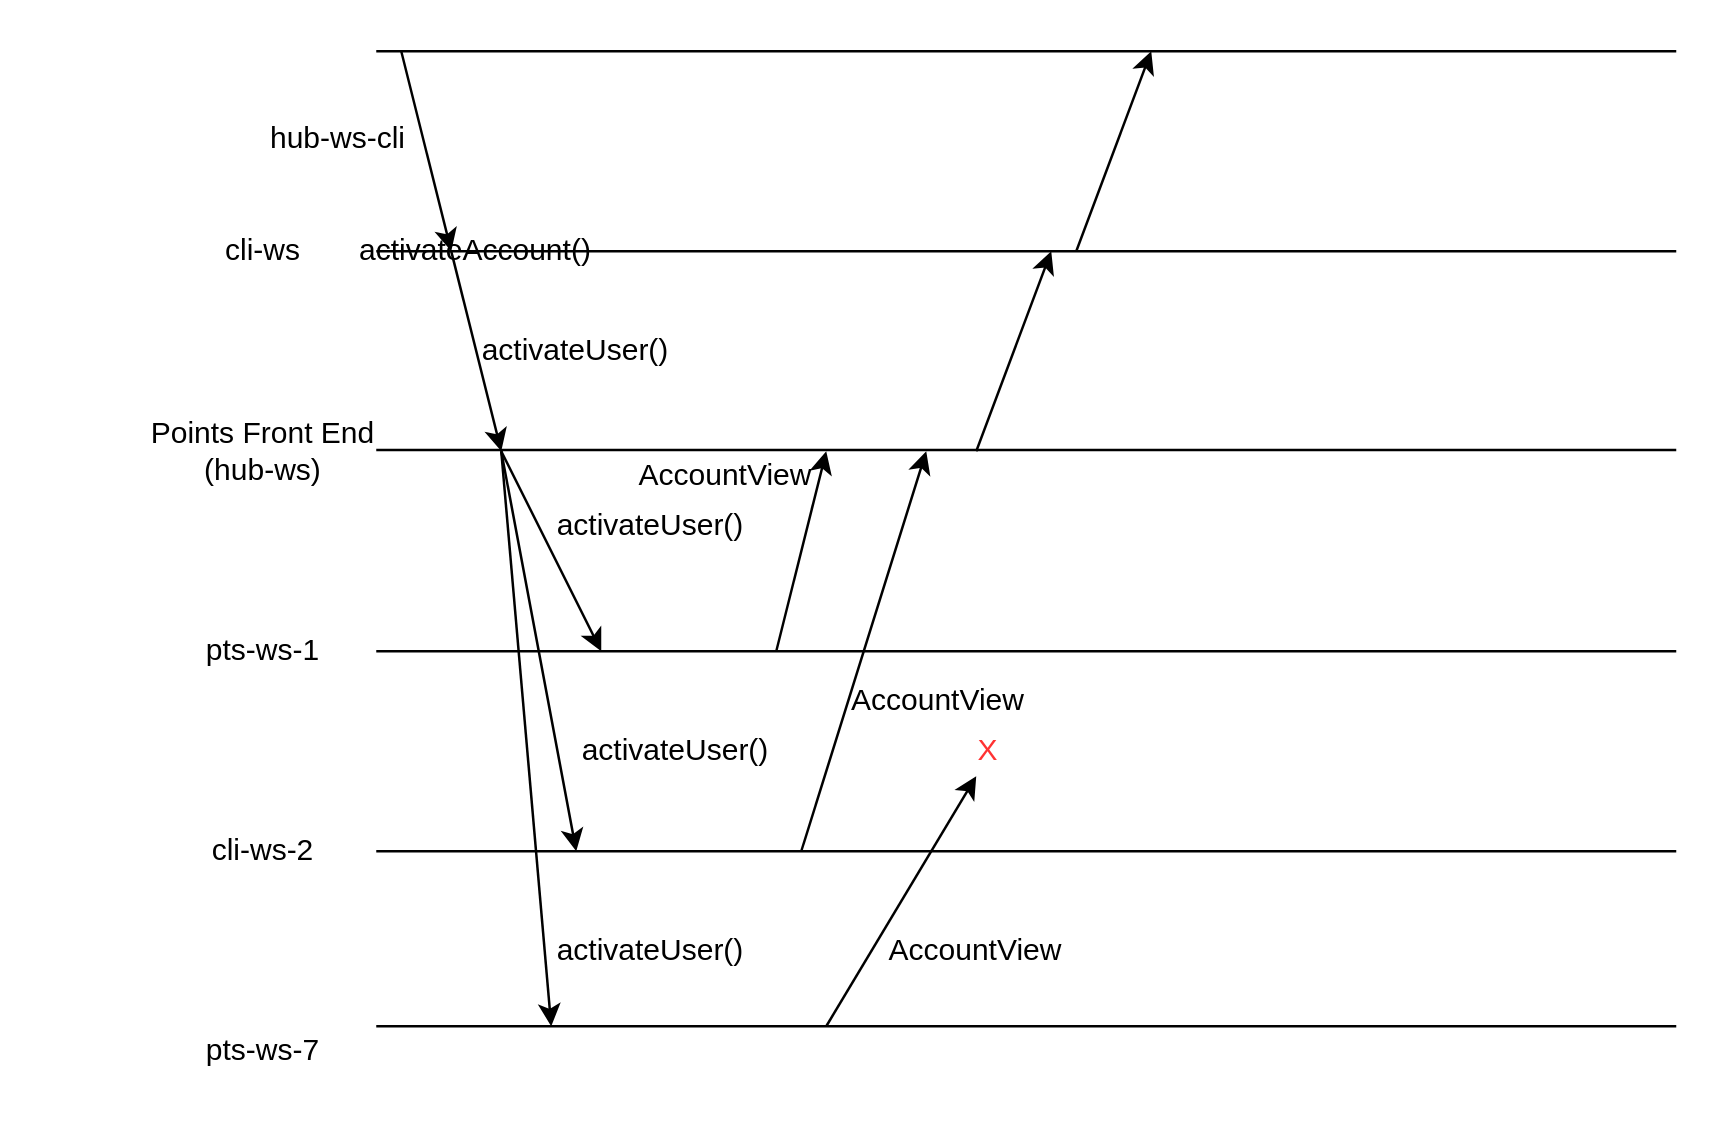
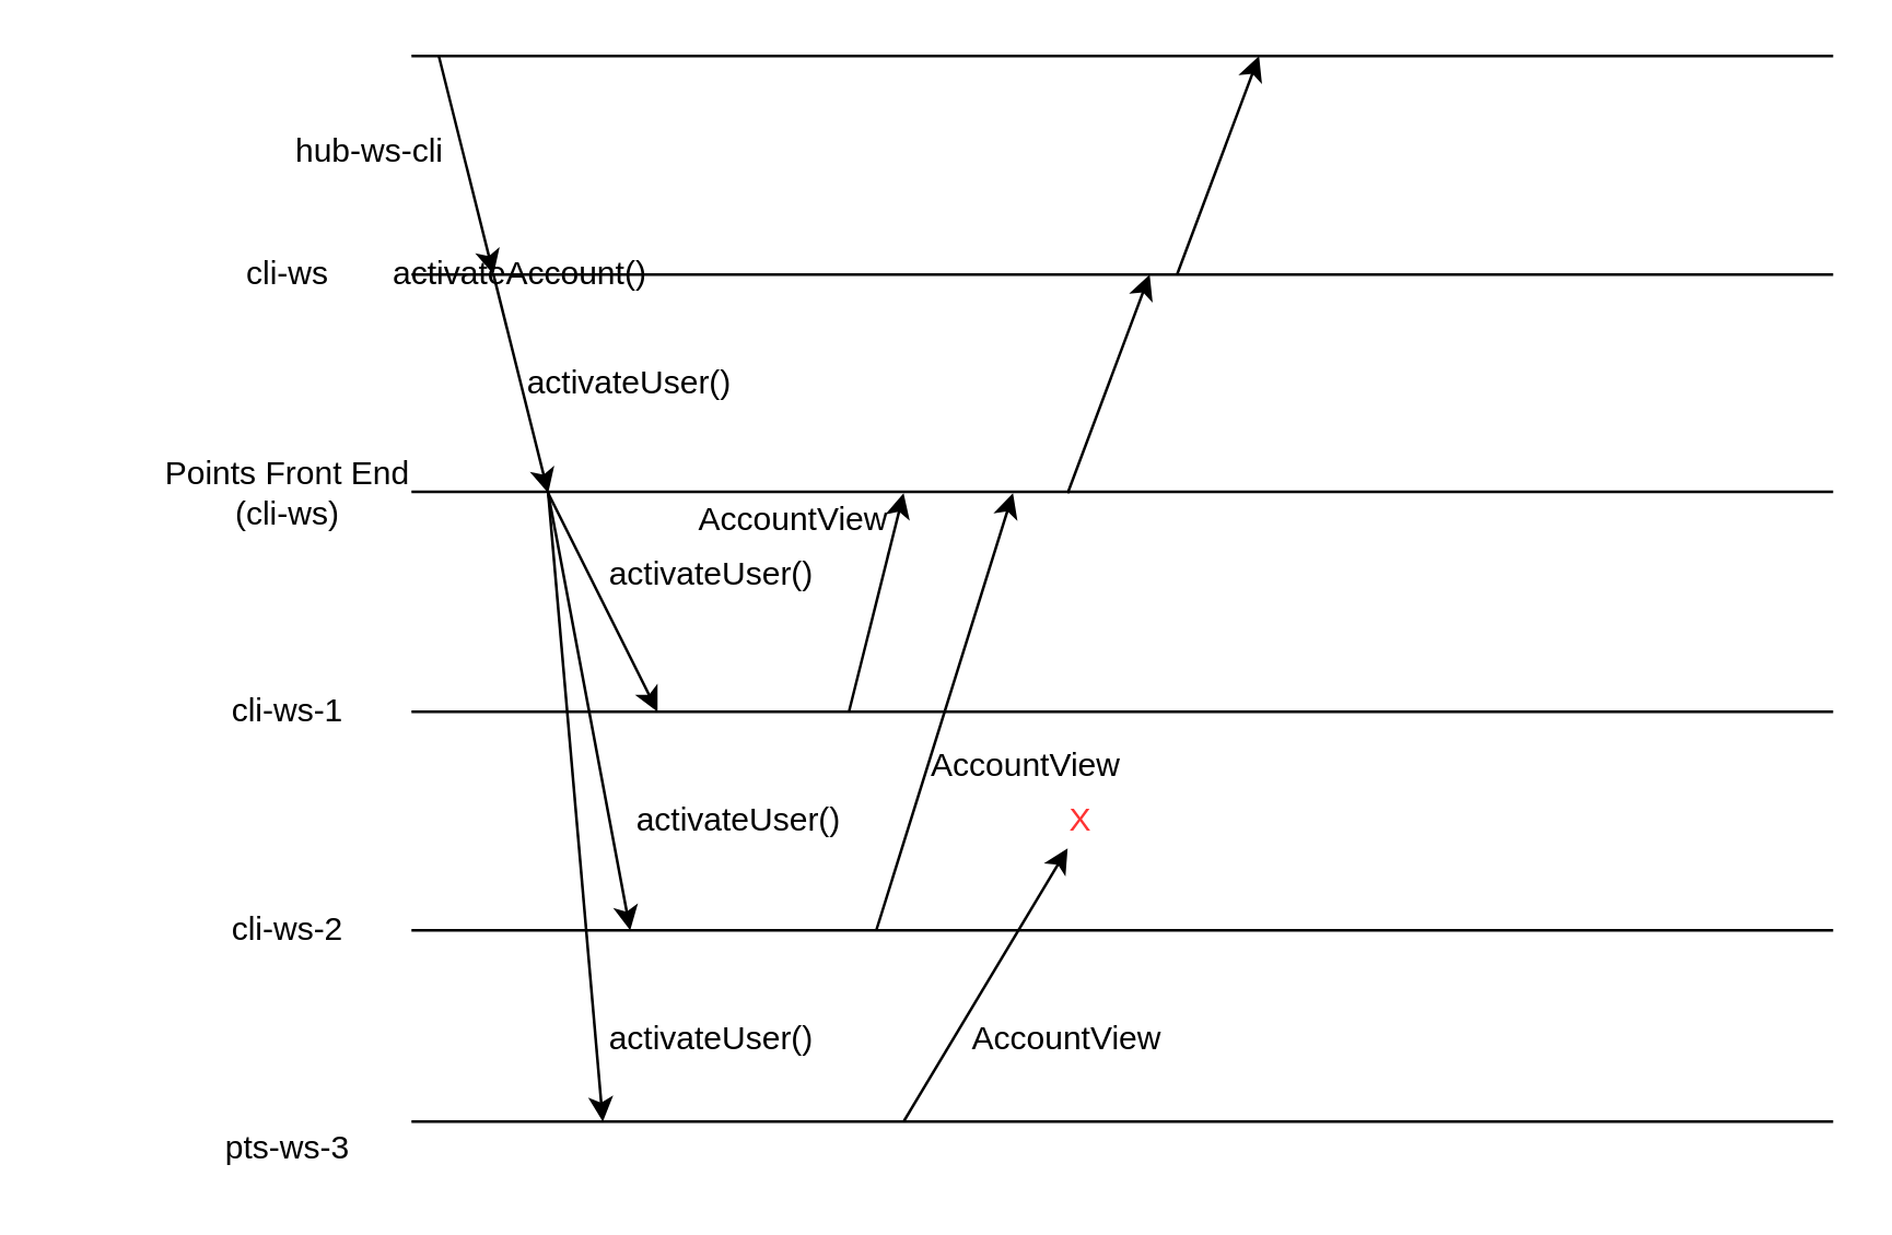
- <mxCell id="10" value="&lt;div&gt;Points Front End &lt;br&gt;&lt;/div&gt;&lt;div&gt;(hub-ws)&lt;/div&gt;" style="text;html=1;strokeColor=none;fillColor=none;align=center;verticalAlign=middle;whiteSpace=wrap;rounded=0;" vertex="1" parent="1"><mxGeometry x="20" y="170" width="170" height="20" as="geometry" /></mxCell>
+ <mxCell id="10" value="&lt;div&gt;Points Front End &lt;br&gt;&lt;/div&gt;&lt;div&gt;(cli-ws)&lt;/div&gt;" style="text;html=1;strokeColor=none;fillColor=none;align=center;verticalAlign=middle;whiteSpace=wrap;rounded=0;" vertex="1" parent="1"><mxGeometry x="20" y="170" width="170" height="20" as="geometry" /></mxCell>
- <mxCell id="11" value="pts-ws-1" style="text;html=1;strokeColor=none;fillColor=none;align=center;verticalAlign=middle;whiteSpace=wrap;rounded=0;" vertex="1" parent="1"><mxGeometry x="60" y="250" width="90" height="20" as="geometry" /></mxCell>
+ <mxCell id="11" value="cli-ws-1" style="text;html=1;strokeColor=none;fillColor=none;align=center;verticalAlign=middle;whiteSpace=wrap;rounded=0;" vertex="1" parent="1"><mxGeometry x="60" y="250" width="90" height="20" as="geometry" /></mxCell>
- <mxCell id="16" value="pts-ws-7" style="text;html=1;strokeColor=none;fillColor=none;align=center;verticalAlign=middle;whiteSpace=wrap;rounded=0;" vertex="1" parent="1"><mxGeometry x="60" y="410" width="90" height="20" as="geometry" /></mxCell>
+ <mxCell id="16" value="pts-ws-3" style="text;html=1;strokeColor=none;fillColor=none;align=center;verticalAlign=middle;whiteSpace=wrap;rounded=0;" vertex="1" parent="1"><mxGeometry x="60" y="410" width="90" height="20" as="geometry" /></mxCell>
